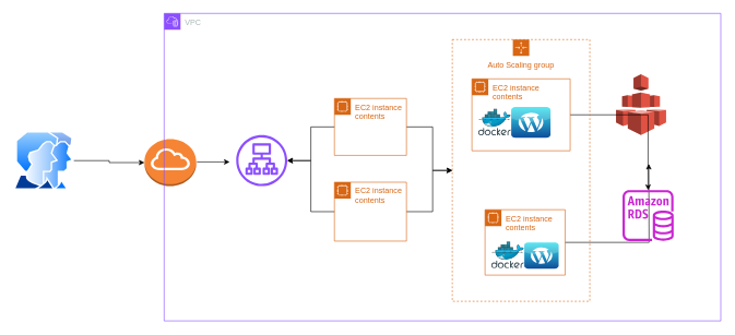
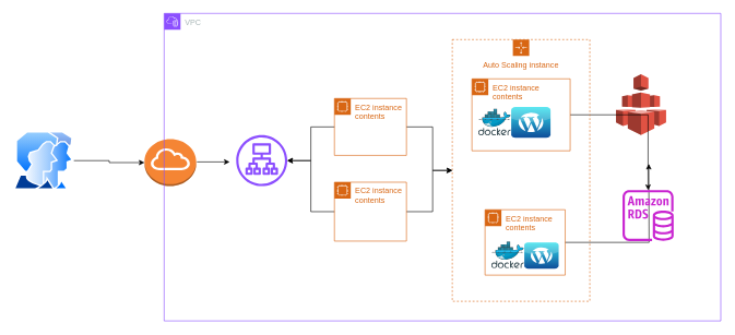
- <mxCell id="13" value="Auto Scaling group" style="points=[[0,0],[0.25,0],[0.5,0],[0.75,0],[1,0],[1,0.25],[1,0.5],[1,0.75],[1,1],[0.75,1],[0.5,1],[0.25,1],[0,1],[0,0.75],[0,0.5],[0,0.25]];outlineConnect=0;gradientColor=none;html=1;whiteSpace=wrap;fontSize=12;fontStyle=0;container=1;pointerEvents=0;collapsible=0;recursiveResize=0;shape=mxgraph.aws4.groupCenter;grIcon=mxgraph.aws4.group_auto_scaling_group;grStroke=1;strokeColor=#D86613;fillColor=none;verticalAlign=top;align=center;fontColor=#D86613;dashed=1;spacingTop=25;" vertex="1" parent="1"><mxGeometry x="690" y="60" width="210" height="400" as="geometry" /></mxCell>
+ <mxCell id="13" value="Auto Scaling instance" style="points=[[0,0],[0.25,0],[0.5,0],[0.75,0],[1,0],[1,0.25],[1,0.5],[1,0.75],[1,1],[0.75,1],[0.5,1],[0.25,1],[0,1],[0,0.75],[0,0.5],[0,0.25]];outlineConnect=0;gradientColor=none;html=1;whiteSpace=wrap;fontSize=12;fontStyle=0;container=1;pointerEvents=0;collapsible=0;recursiveResize=0;shape=mxgraph.aws4.groupCenter;grIcon=mxgraph.aws4.group_auto_scaling_group;grStroke=1;strokeColor=#D86613;fillColor=none;verticalAlign=top;align=center;fontColor=#D86613;dashed=1;spacingTop=25;" vertex="1" parent="1"><mxGeometry x="690" y="60" width="210" height="400" as="geometry" /></mxCell>
